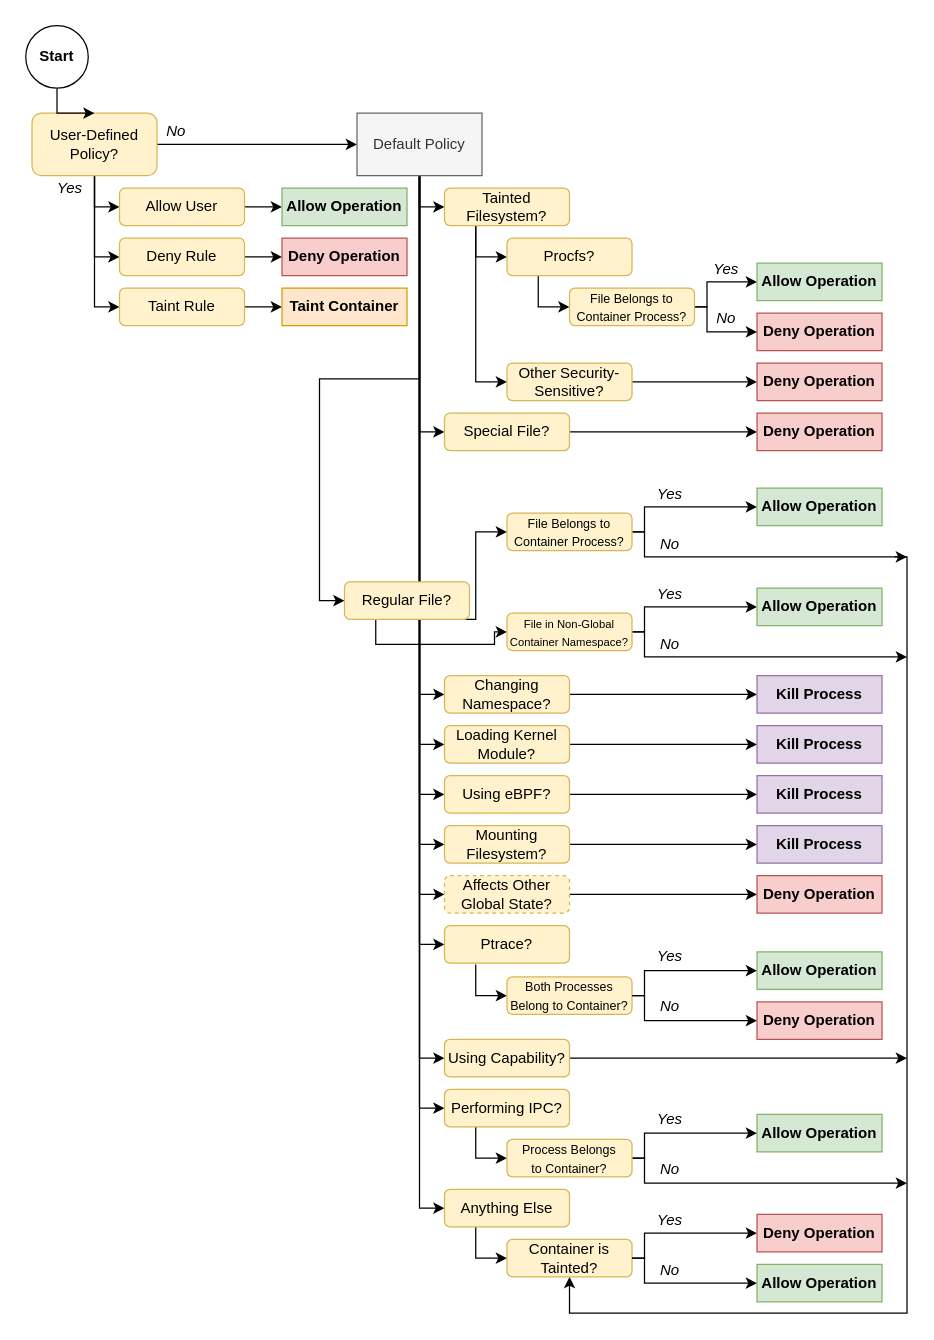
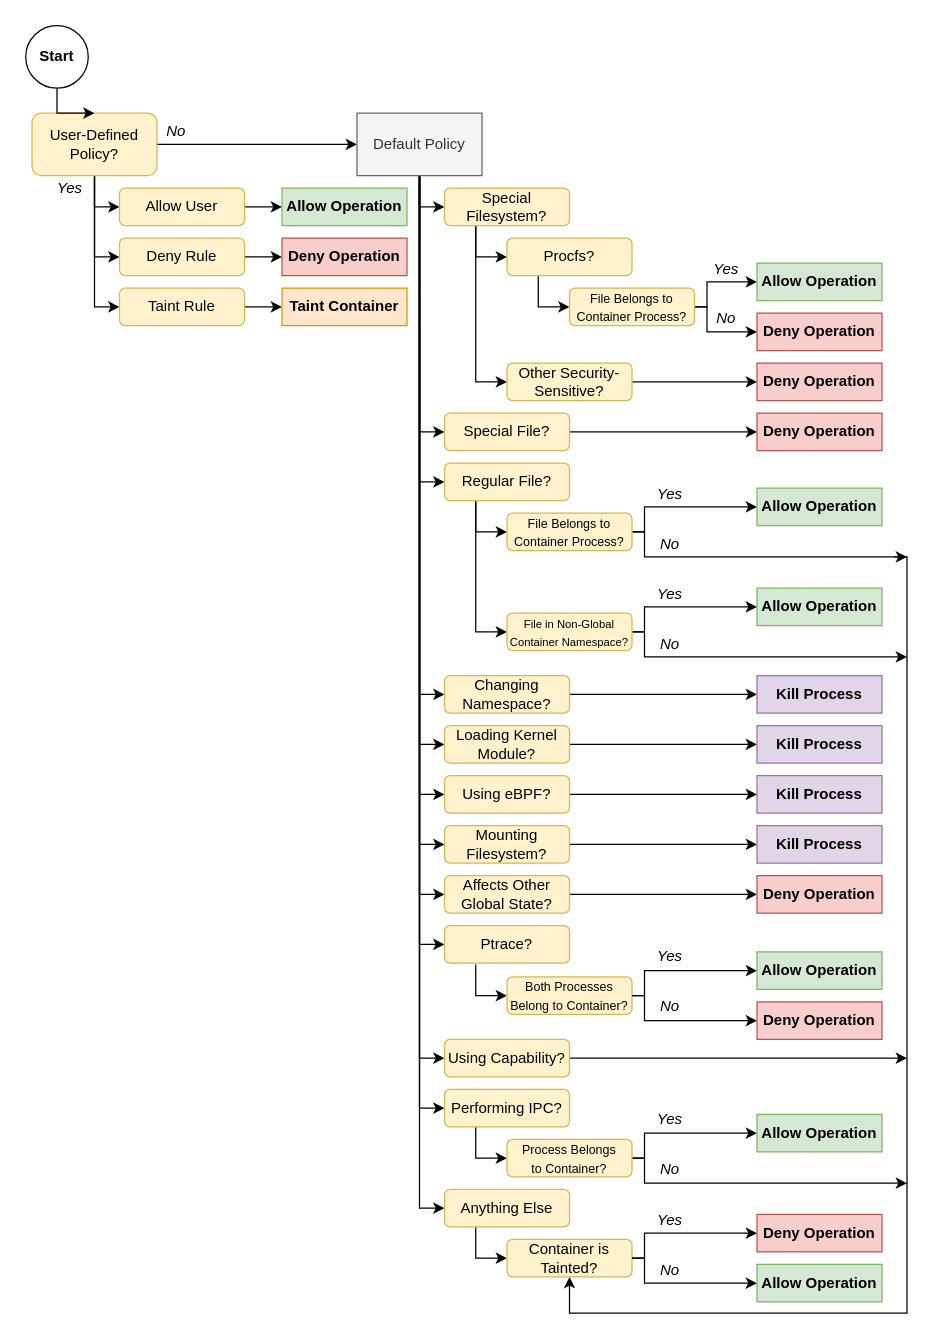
- <mxCell id="33" value="Tainted Filesystem?" style="rounded=1;whiteSpace=wrap;html=1;fillColor=#fff2cc;strokeColor=#d6b656;" parent="1" vertex="1"><mxGeometry x="355" y="150" width="100" height="30" as="geometry" /></mxCell>
+ <mxCell id="33" value="Special Filesystem?" style="rounded=1;whiteSpace=wrap;html=1;fillColor=#fff2cc;strokeColor=#d6b656;" parent="1" vertex="1"><mxGeometry x="355" y="150" width="100" height="30" as="geometry" /></mxCell>
- <mxCell id="59" value="Regular File?" style="rounded=1;whiteSpace=wrap;html=1;fillColor=#fff2cc;strokeColor=#d6b656;" parent="1" vertex="1"><mxGeometry x="275" y="465" width="100" height="30" as="geometry" /></mxCell>
+ <mxCell id="59" value="Regular File?" style="rounded=1;whiteSpace=wrap;html=1;fillColor=#fff2cc;strokeColor=#d6b656;" parent="1" vertex="1"><mxGeometry x="355" y="370" width="100" height="30" as="geometry" /></mxCell>
- <mxCell id="97" value="Affects Other Global State?" style="rounded=1;whiteSpace=wrap;html=1;fillColor=#fff2cc;strokeColor=#d6b656;dashed=1;" parent="1" vertex="1"><mxGeometry x="355" y="700" width="100" height="30" as="geometry" /></mxCell>
+ <mxCell id="97" value="Affects Other Global State?" style="rounded=1;whiteSpace=wrap;html=1;fillColor=#fff2cc;strokeColor=#d6b656;" parent="1" vertex="1"><mxGeometry x="355" y="700" width="100" height="30" as="geometry" /></mxCell>
